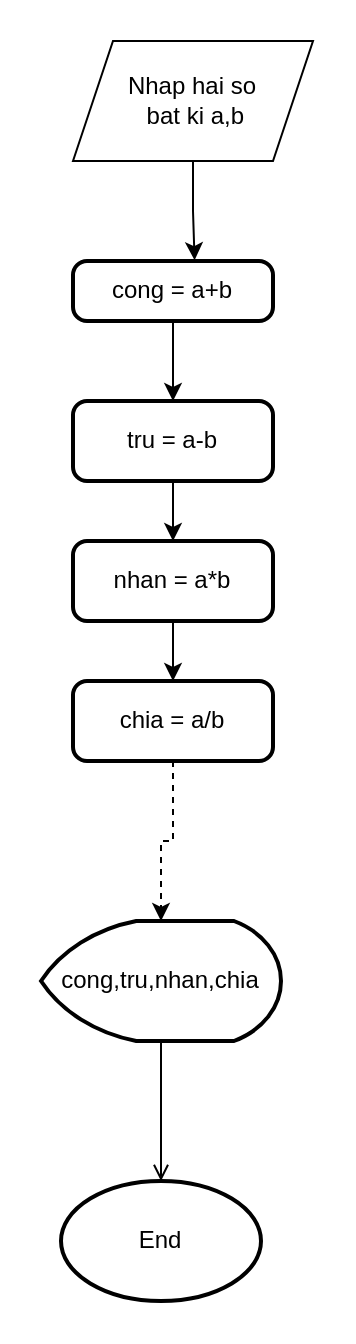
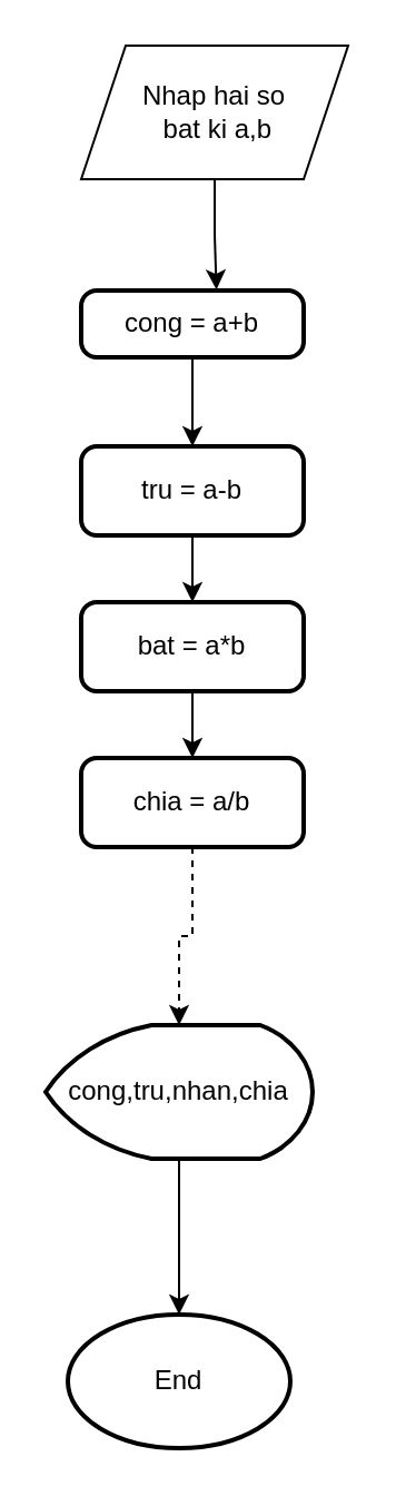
- <mxCell id="5" value="nhan = a*b" style="rounded=1;whiteSpace=wrap;html=1;absoluteArcSize=1;arcSize=14;strokeWidth=2;" vertex="1" parent="1"><mxGeometry x="36" y="270" width="100" height="40" as="geometry" /></mxCell>
+ <mxCell id="5" value="bat = a*b" style="rounded=1;whiteSpace=wrap;html=1;absoluteArcSize=1;arcSize=14;strokeWidth=2;" vertex="1" parent="1"><mxGeometry x="36" y="270" width="100" height="40" as="geometry" /></mxCell>
- <mxCell id="10" style="edgeStyle=orthogonalEdgeStyle;rounded=0;orthogonalLoop=1;jettySize=auto;html=1;endArrow=open;" edge="1" parent="1" source="11" target="14"><mxGeometry relative="1" as="geometry" /></mxCell>
+ <mxCell id="10" style="edgeStyle=orthogonalEdgeStyle;rounded=0;orthogonalLoop=1;jettySize=auto;html=1;" edge="1" parent="1" source="11" target="14"><mxGeometry relative="1" as="geometry" /></mxCell>
